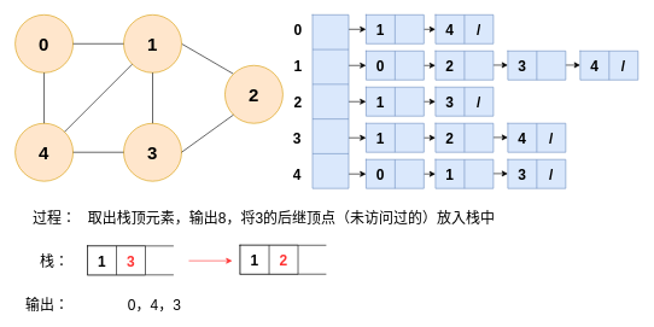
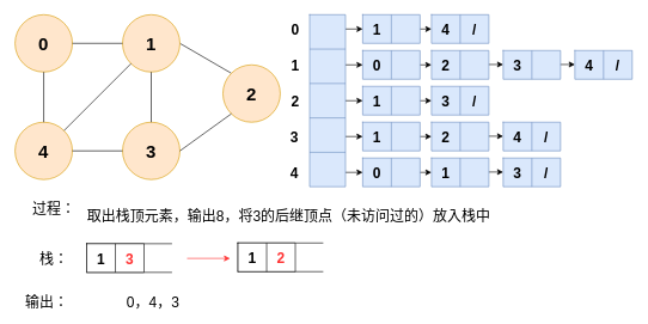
- <mxCell id="35" value="过程：" style="text;html=1;strokeColor=none;fillColor=none;align=center;verticalAlign=middle;whiteSpace=wrap;rounded=0;fontSize=20;" vertex="1" parent="1"><mxGeometry x="40" y="290" width="69" height="20" as="geometry" /></mxCell>
+ <mxCell id="35" value="过程：" style="text;html=1;strokeColor=none;fillColor=none;align=center;verticalAlign=middle;whiteSpace=wrap;rounded=0;fontSize=20;" vertex="1" parent="1"><mxGeometry x="40" y="280" width="69" height="20" as="geometry" /></mxCell>
